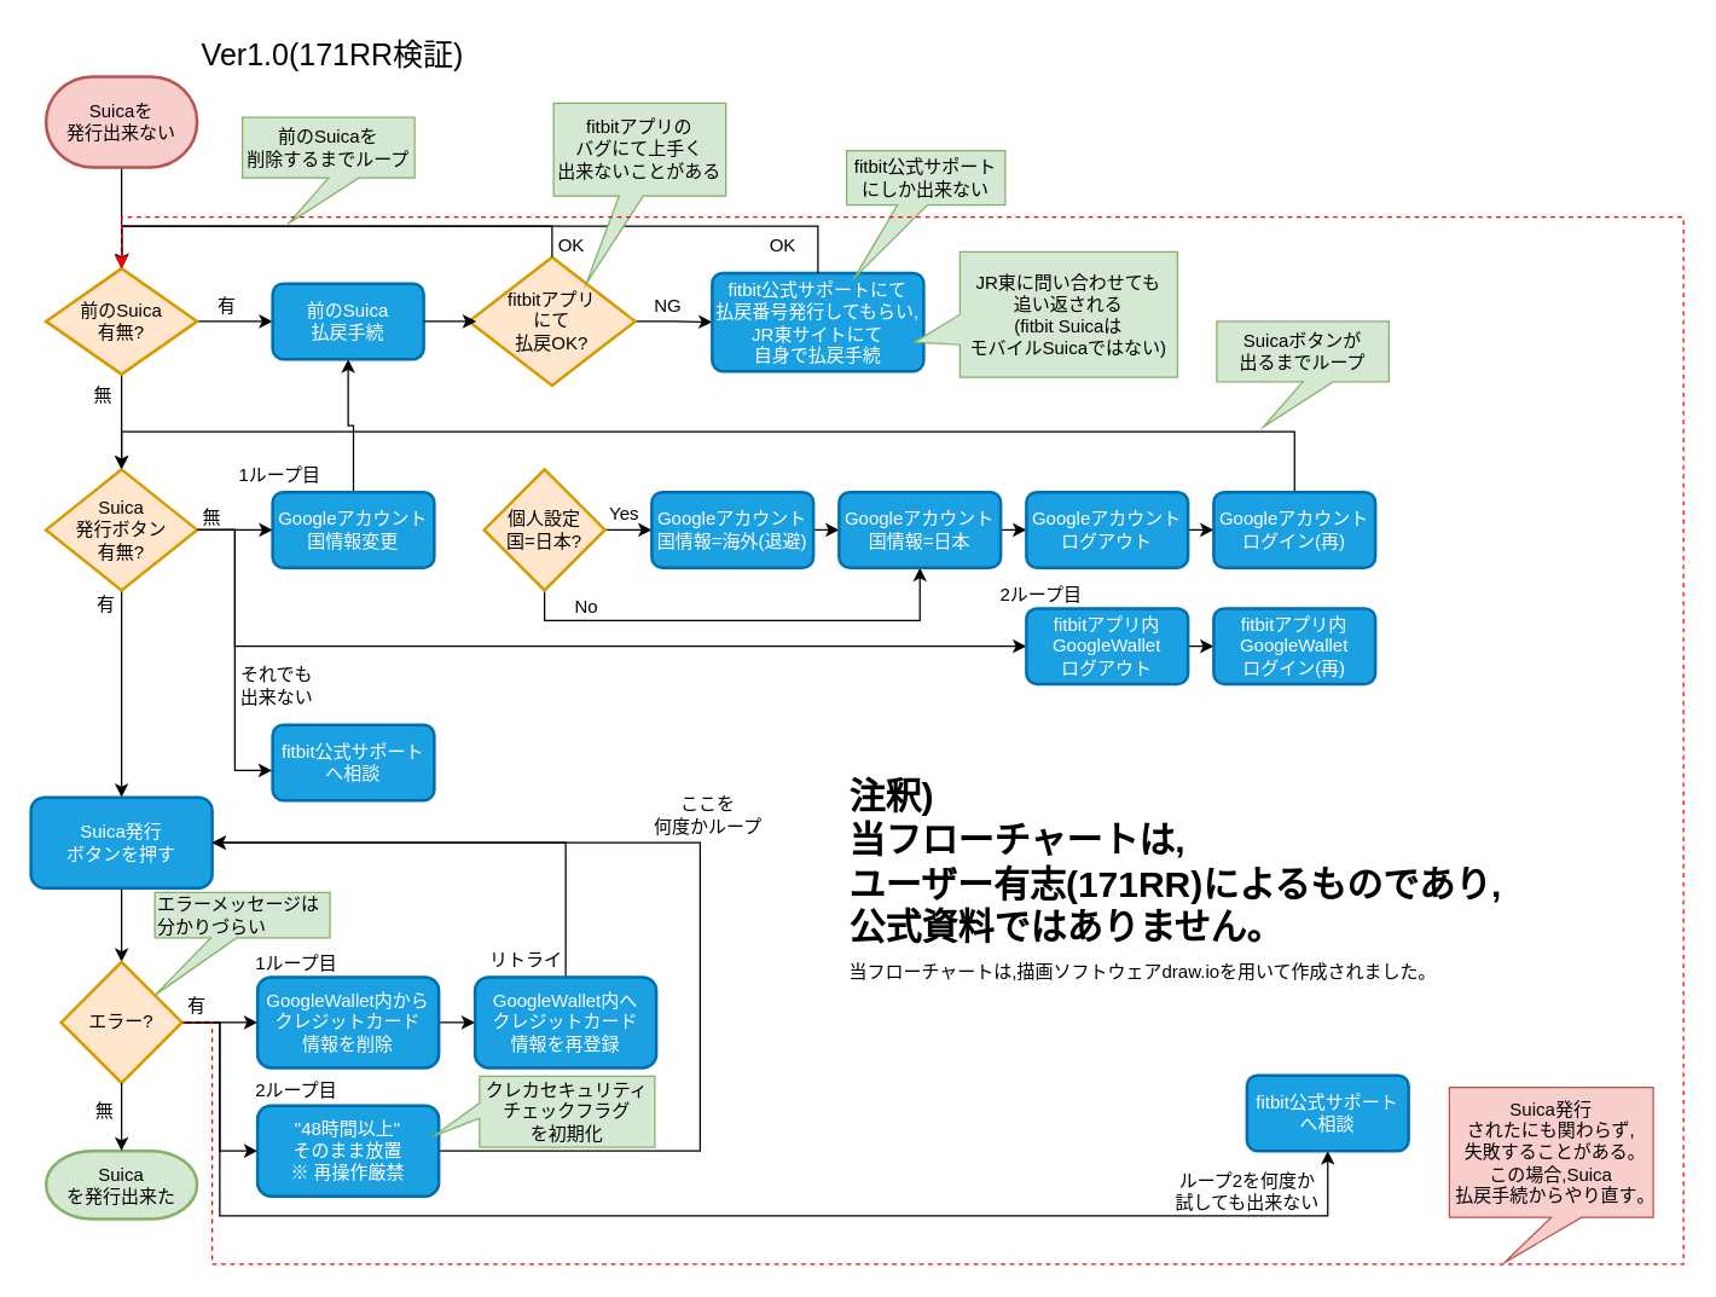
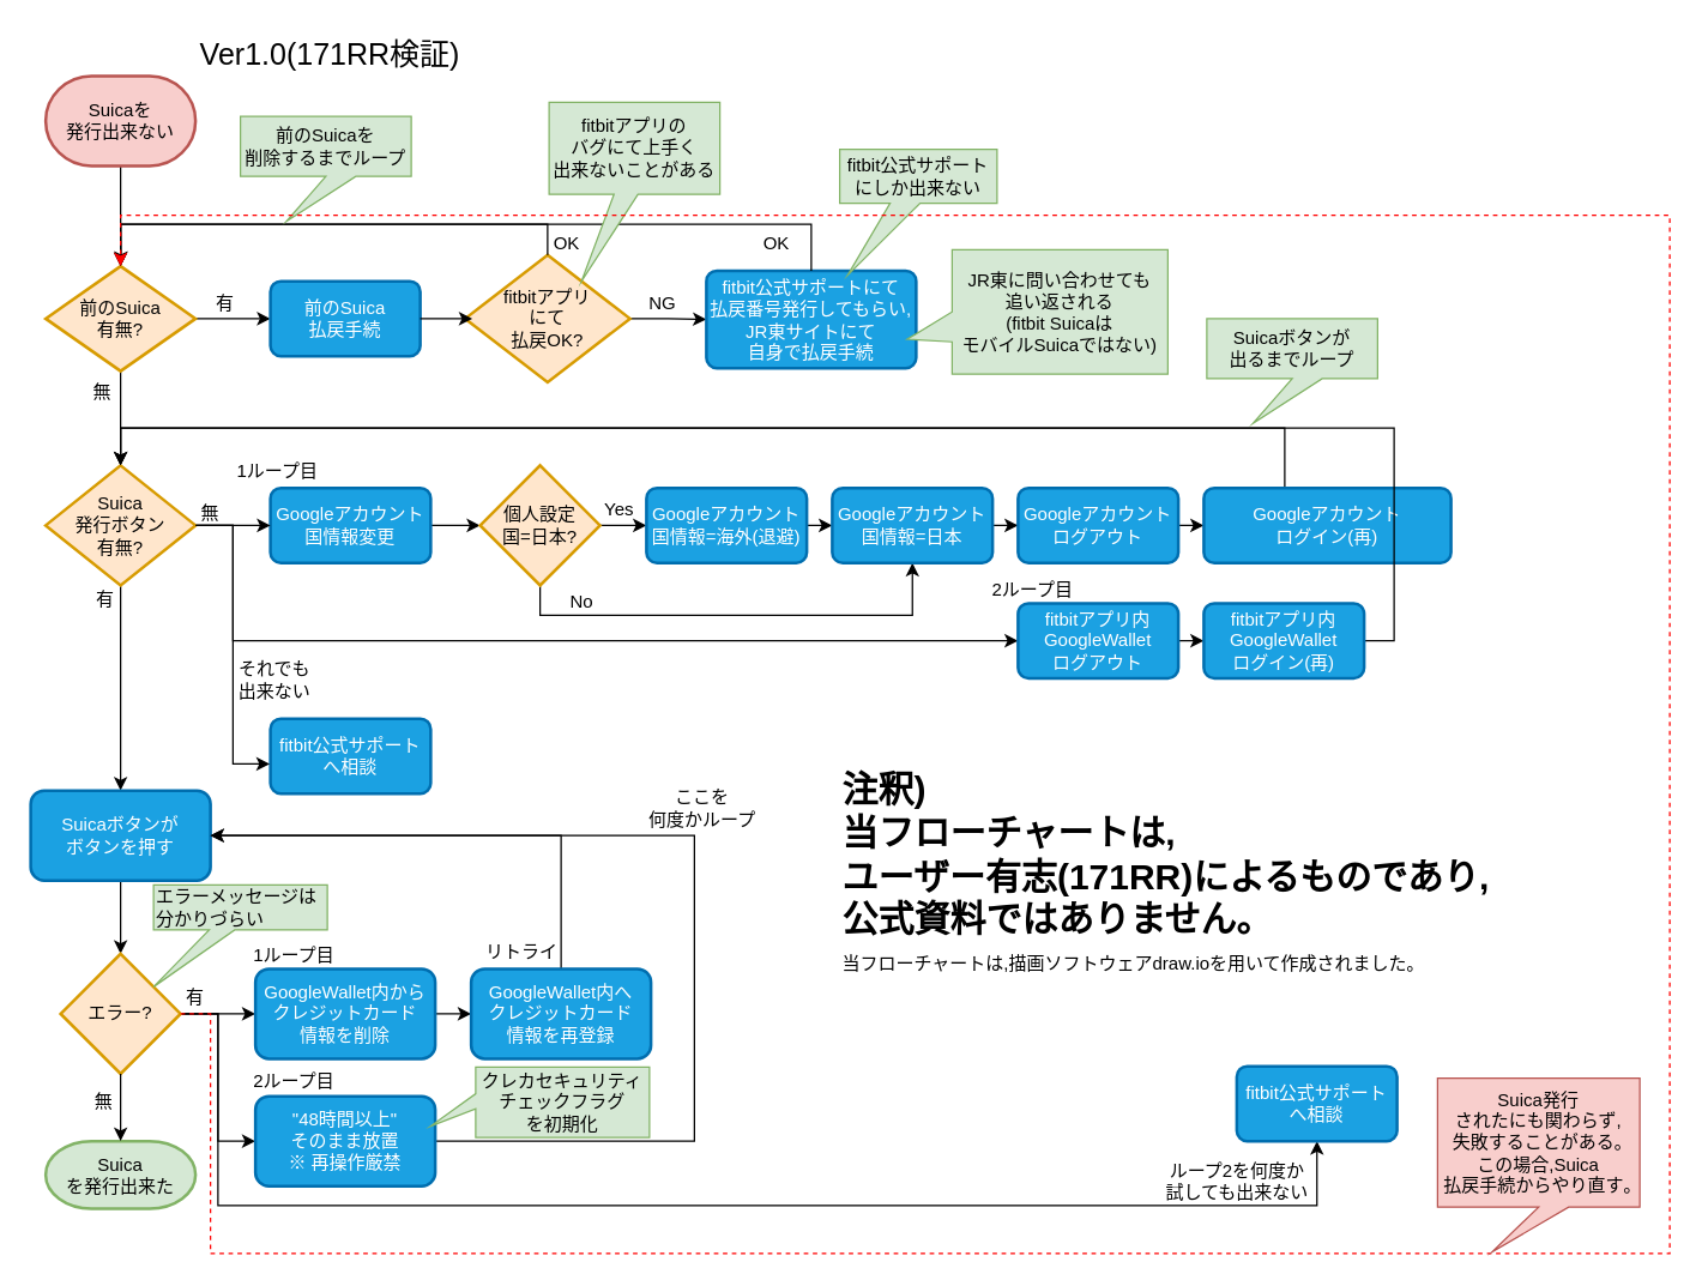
- <mxCell id="8" value="" style="edgeStyle=orthogonalEdgeStyle;rounded=0;orthogonalLoop=1;jettySize=auto;html=1;" edge="1" parent="1" source="9" target="10"><mxGeometry relative="1" as="geometry" /></mxCell>
+ <mxCell id="8" value="" style="edgeStyle=orthogonalEdgeStyle;rounded=0;orthogonalLoop=1;jettySize=auto;html=1;" edge="1" parent="1" source="9" target="33"><mxGeometry relative="1" as="geometry" /></mxCell>
+ <mxCell id="52" style="edgeStyle=orthogonalEdgeStyle;rounded=0;orthogonalLoop=1;jettySize=auto;html=1;exitX=1;exitY=0.5;exitDx=0;exitDy=0;entryX=0.5;entryY=0;entryDx=0;entryDy=0;" edge="1" parent="1" source="53" target="17"><mxGeometry relative="1" as="geometry"><Array as="points"><mxPoint x="930" y="427" /><mxPoint x="930" y="285" /><mxPoint x="80" y="285" /></Array></mxGeometry></mxCell>
- <mxCell id="41" value="Googleアカウント&lt;div&gt;ログイン(再)&lt;/div&gt;" style="rounded=1;whiteSpace=wrap;html=1;absoluteArcSize=1;arcSize=14;strokeWidth=2;fillColor=#1ba1e2;strokeColor=#006EAF;fontColor=#ffffff;" vertex="1" parent="1"><mxGeometry x="803" y="325" width="107" height="50" as="geometry" /></mxCell>
+ <mxCell id="41" value="Googleアカウント&lt;div&gt;ログイン(再)&lt;/div&gt;" style="rounded=1;whiteSpace=wrap;html=1;absoluteArcSize=1;arcSize=14;strokeWidth=2;fillColor=#1ba1e2;strokeColor=#006EAF;fontColor=#ffffff;" vertex="1" parent="1"><mxGeometry x="803" y="325" width="165" height="50" as="geometry" /></mxCell>
- <mxCell id="48" value="Suica発行&lt;div&gt;ボタンを押す&lt;/div&gt;" style="rounded=1;whiteSpace=wrap;html=1;fillColor=#1ba1e2;strokeColor=#006EAF;strokeWidth=2;fontColor=#ffffff;" vertex="1" parent="1"><mxGeometry x="20" y="527" width="120" height="60" as="geometry" /></mxCell>
+ <mxCell id="48" value="Suicaボタンが&lt;div&gt;ボタンを押す&lt;/div&gt;" style="rounded=1;whiteSpace=wrap;html=1;fillColor=#1ba1e2;strokeColor=#006EAF;strokeWidth=2;fontColor=#ffffff;" vertex="1" parent="1"><mxGeometry x="20" y="527" width="120" height="60" as="geometry" /></mxCell>
